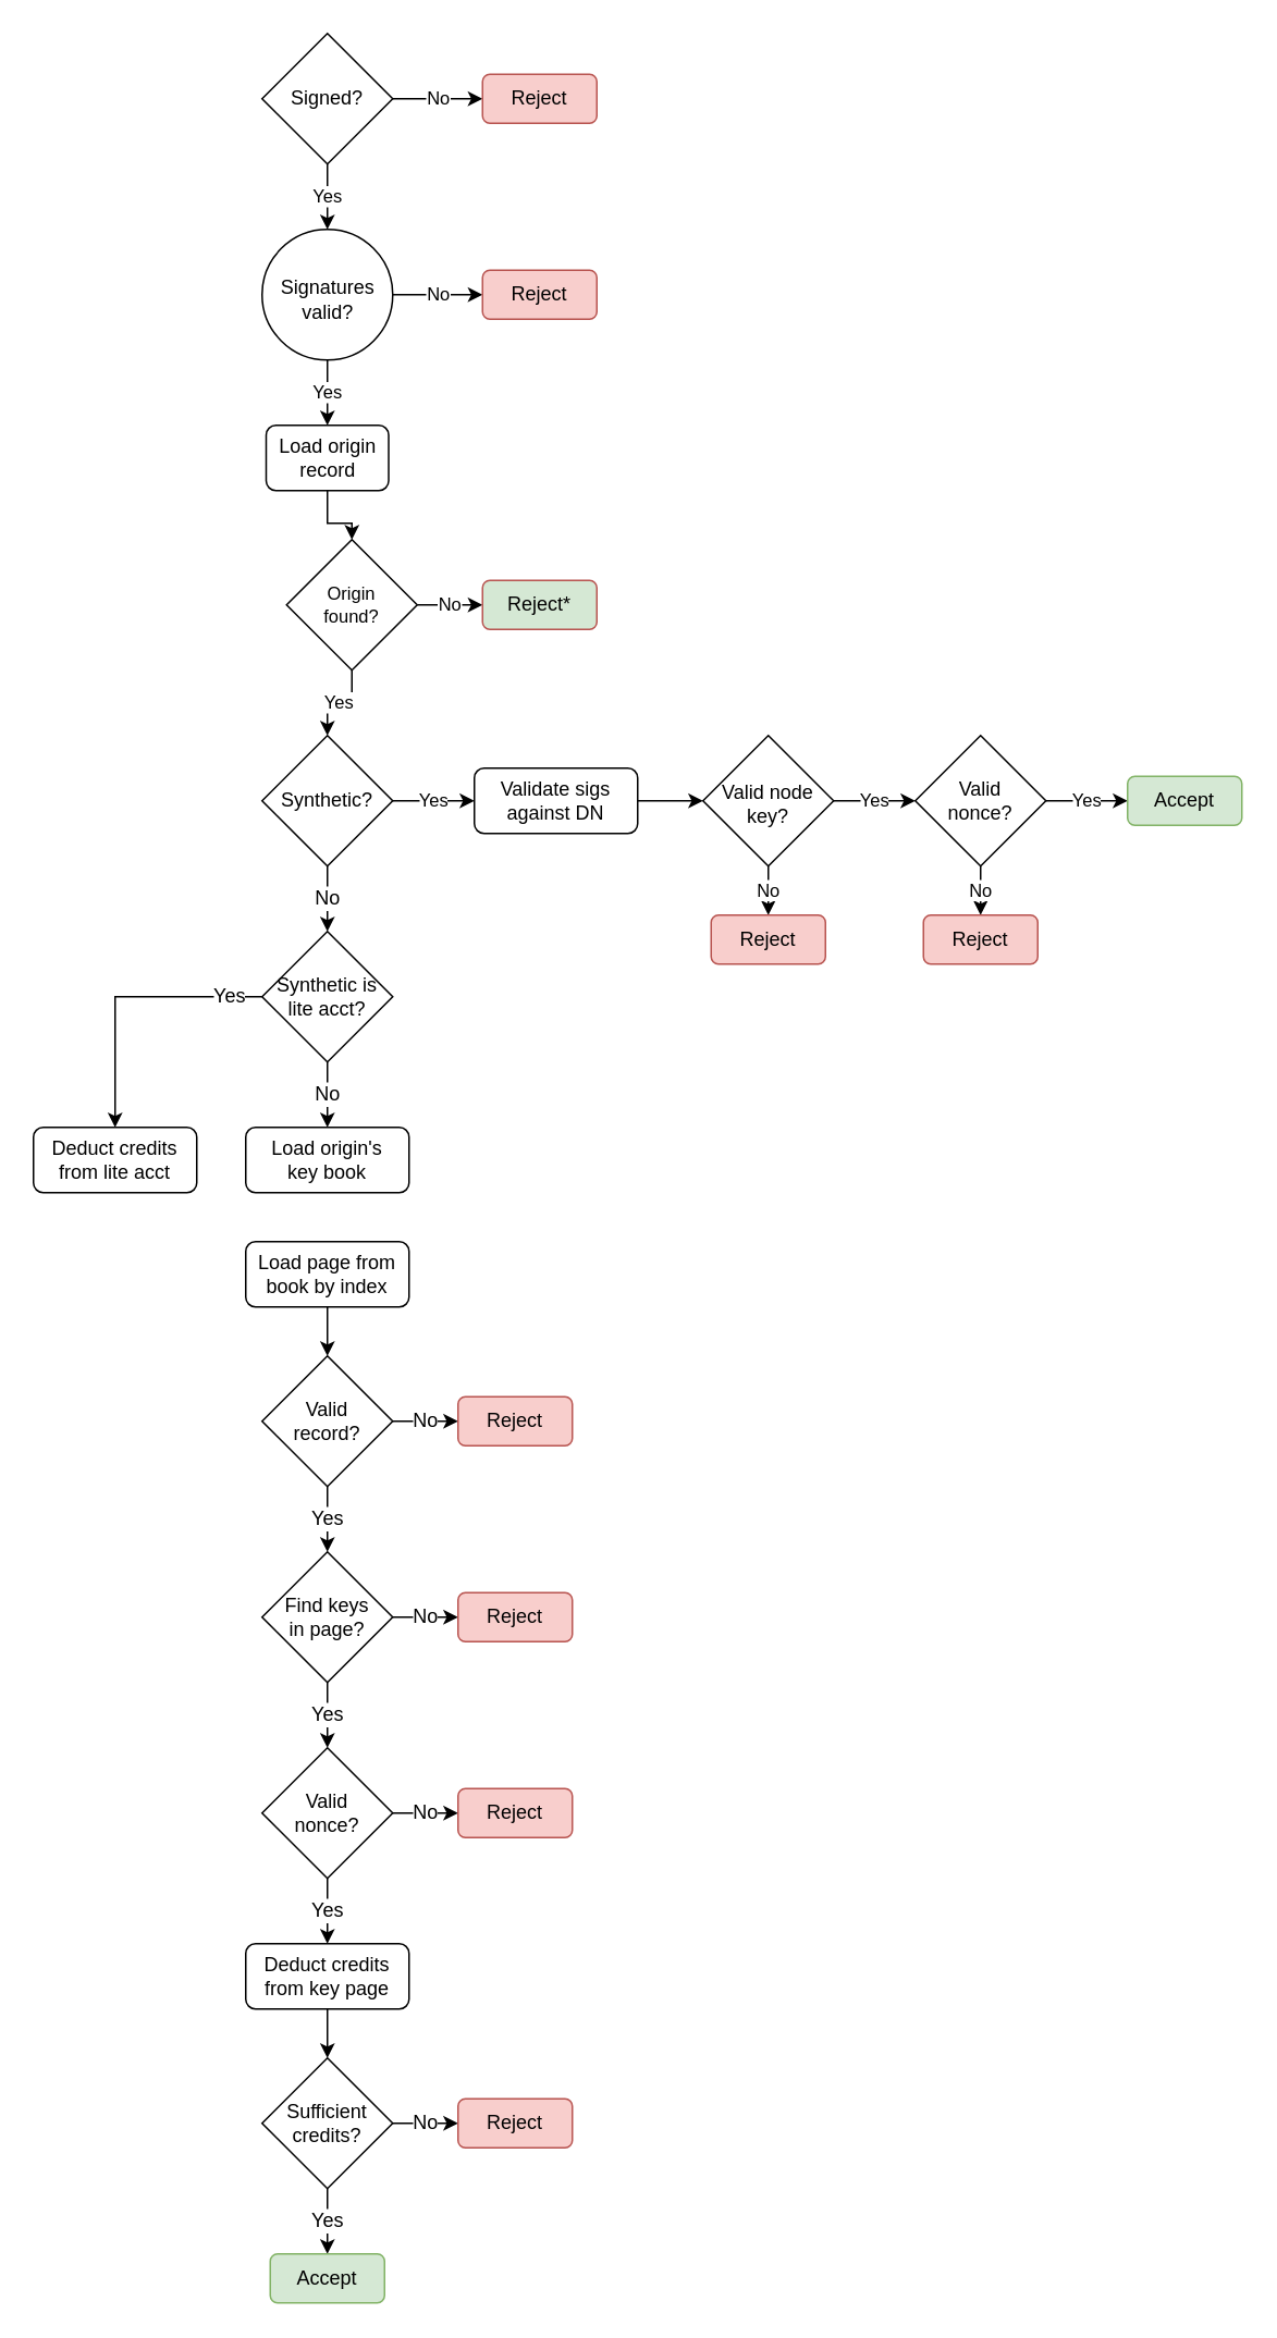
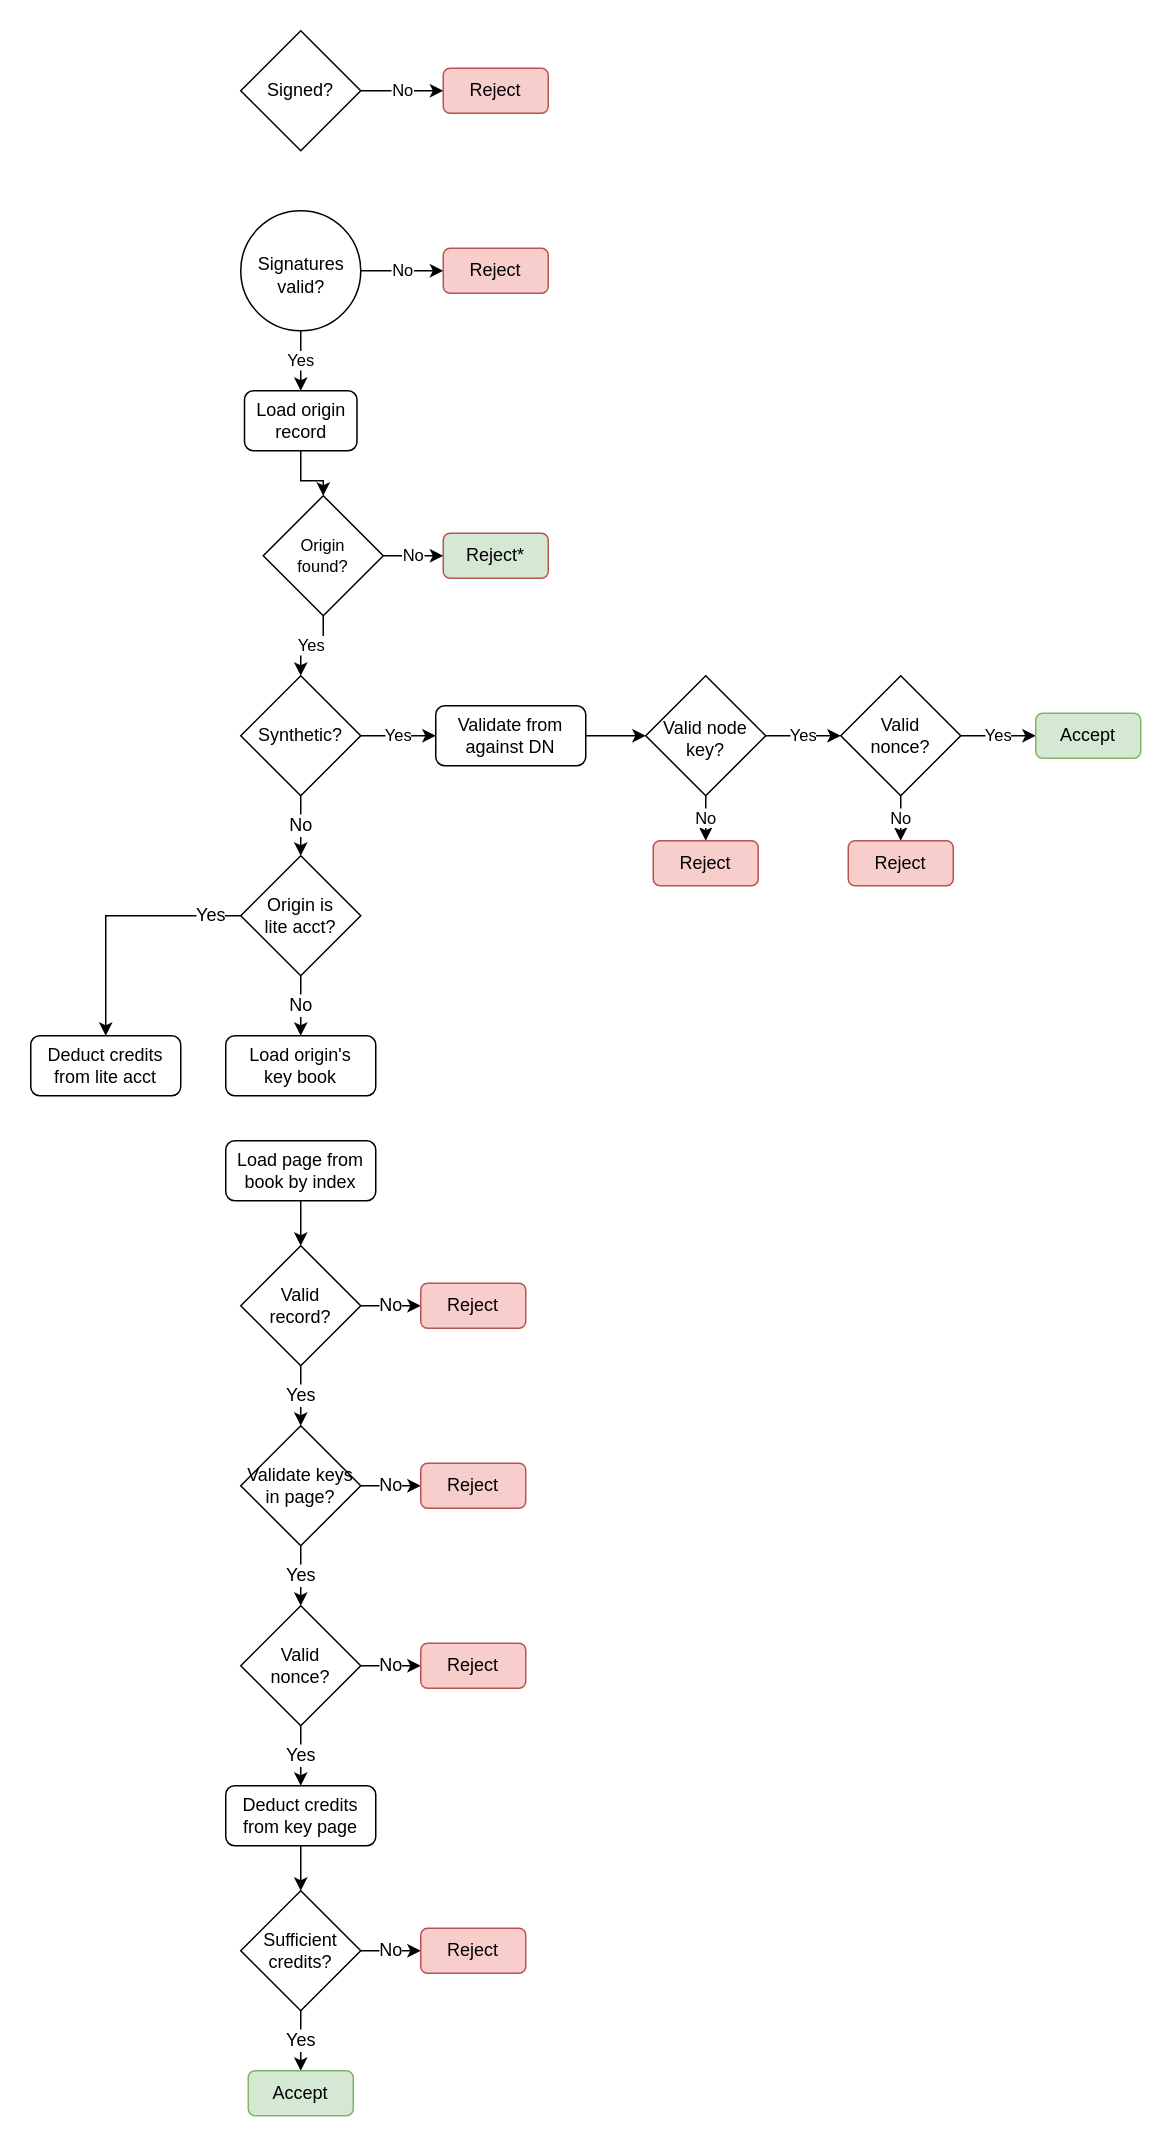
- <mxCell id="3" value="Yes" style="edgeStyle=orthogonalEdgeStyle;rounded=0;orthogonalLoop=1;jettySize=auto;html=1;exitX=0.5;exitY=1;exitDx=0;exitDy=0;" edge="1" parent="1" source="4" target="8"><mxGeometry relative="1" as="geometry" /></mxCell>
- <mxCell id="14" value="Validate sigs&lt;br&gt;against DN" style="rounded=1;whiteSpace=wrap;html=1;spacingLeft=0;spacingTop=0;" vertex="1" parent="1"><mxGeometry x="290" y="470" width="100" height="40" as="geometry" /></mxCell>
+ <mxCell id="14" value="Validate from&lt;br&gt;against DN" style="rounded=1;whiteSpace=wrap;html=1;spacingLeft=0;spacingTop=0;" vertex="1" parent="1"><mxGeometry x="290" y="470" width="100" height="40" as="geometry" /></mxCell>
- <mxCell id="32" value="Synthetic is&lt;br&gt;lite acct?" style="rhombus;whiteSpace=wrap;html=1;spacingLeft=0;spacingTop=0;" vertex="1" parent="1"><mxGeometry x="160" y="570" width="80" height="80" as="geometry" /></mxCell>
+ <mxCell id="32" value="Origin is&lt;br&gt;lite acct?" style="rhombus;whiteSpace=wrap;html=1;spacingLeft=0;spacingTop=0;" vertex="1" parent="1"><mxGeometry x="160" y="570" width="80" height="80" as="geometry" /></mxCell>
- <mxCell id="38" value="Find keys&lt;br&gt;in page?" style="rhombus;whiteSpace=wrap;html=1;fontSize=12;" vertex="1" parent="1"><mxGeometry x="160" y="950" width="80" height="80" as="geometry" /></mxCell>
+ <mxCell id="38" value="Validate keys&lt;br&gt;in page?" style="rhombus;whiteSpace=wrap;html=1;fontSize=12;" vertex="1" parent="1"><mxGeometry x="160" y="950" width="80" height="80" as="geometry" /></mxCell>
